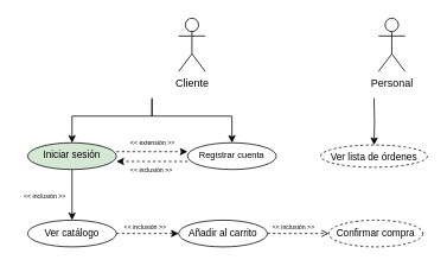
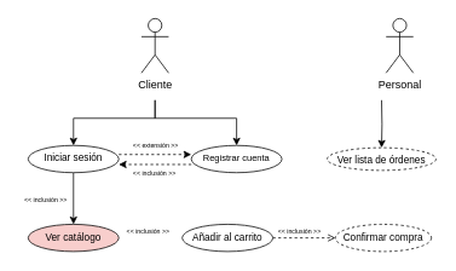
- <mxCell id="4" value="Cliente" style="shape=umlActor;verticalLabelPosition=bottom;verticalAlign=top;html=1;" vertex="1" parent="1"><mxGeometry x="200" y="20" width="30" height="60" as="geometry" /></mxCell>
+ <mxCell id="4" value="Cliente" style="shape=umlActor;verticalLabelPosition=bottom;verticalAlign=top;html=1;" vertex="1" parent="1"><mxGeometry x="155" y="20" width="30" height="60" as="geometry" /></mxCell>
- <mxCell id="9" value="&lt;font style=&quot;font-size: 11px&quot;&gt;Iniciar sesión&lt;/font&gt;" style="ellipse;whiteSpace=wrap;html=1;verticalAlign=top;fillColor=#d5e8d4;" vertex="1" parent="1"><mxGeometry x="30" y="160" width="100" height="30" as="geometry" /></mxCell>
+ <mxCell id="9" value="&lt;font style=&quot;font-size: 11px&quot;&gt;Iniciar sesión&lt;/font&gt;" style="ellipse;whiteSpace=wrap;html=1;verticalAlign=top;" vertex="1" parent="1"><mxGeometry x="30" y="160" width="100" height="30" as="geometry" /></mxCell>
- <mxCell id="13" value="&lt;span style=&quot;font-size: 11px&quot;&gt;Ver catálogo&lt;/span&gt;" style="ellipse;whiteSpace=wrap;html=1;verticalAlign=top;" vertex="1" parent="1"><mxGeometry x="30" y="247" width="100" height="30" as="geometry" /></mxCell>
+ <mxCell id="13" value="&lt;span style=&quot;font-size: 11px&quot;&gt;Ver catálogo&lt;/span&gt;" style="ellipse;whiteSpace=wrap;html=1;verticalAlign=top;fillColor=#f8cecc;" vertex="1" parent="1"><mxGeometry x="30" y="247" width="100" height="30" as="geometry" /></mxCell>
- <mxCell id="12" value="" style="edgeStyle=orthogonalEdgeStyle;rounded=0;orthogonalLoop=1;jettySize=auto;html=1;dashed=1;fontSize=7;entryX=0;entryY=0.5;entryDx=0;entryDy=0;" edge="1" parent="1" source="13" target="15"><mxGeometry relative="1" as="geometry" /></mxCell>
